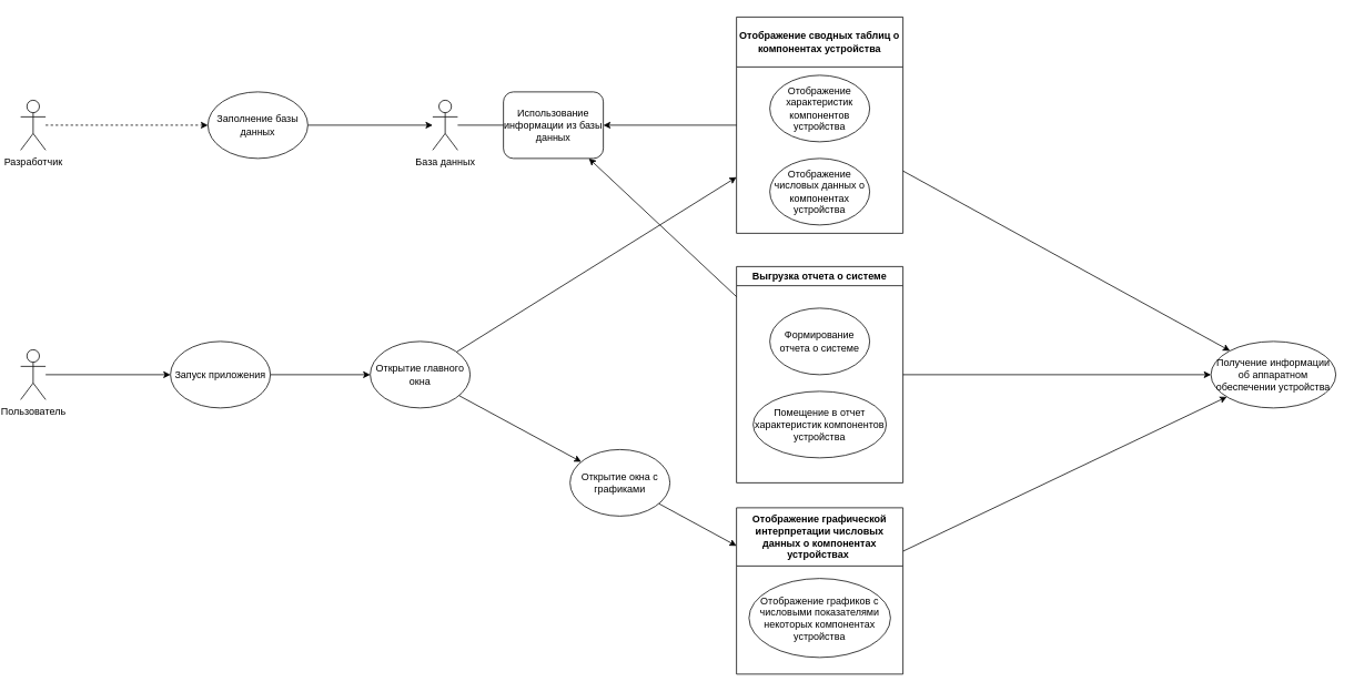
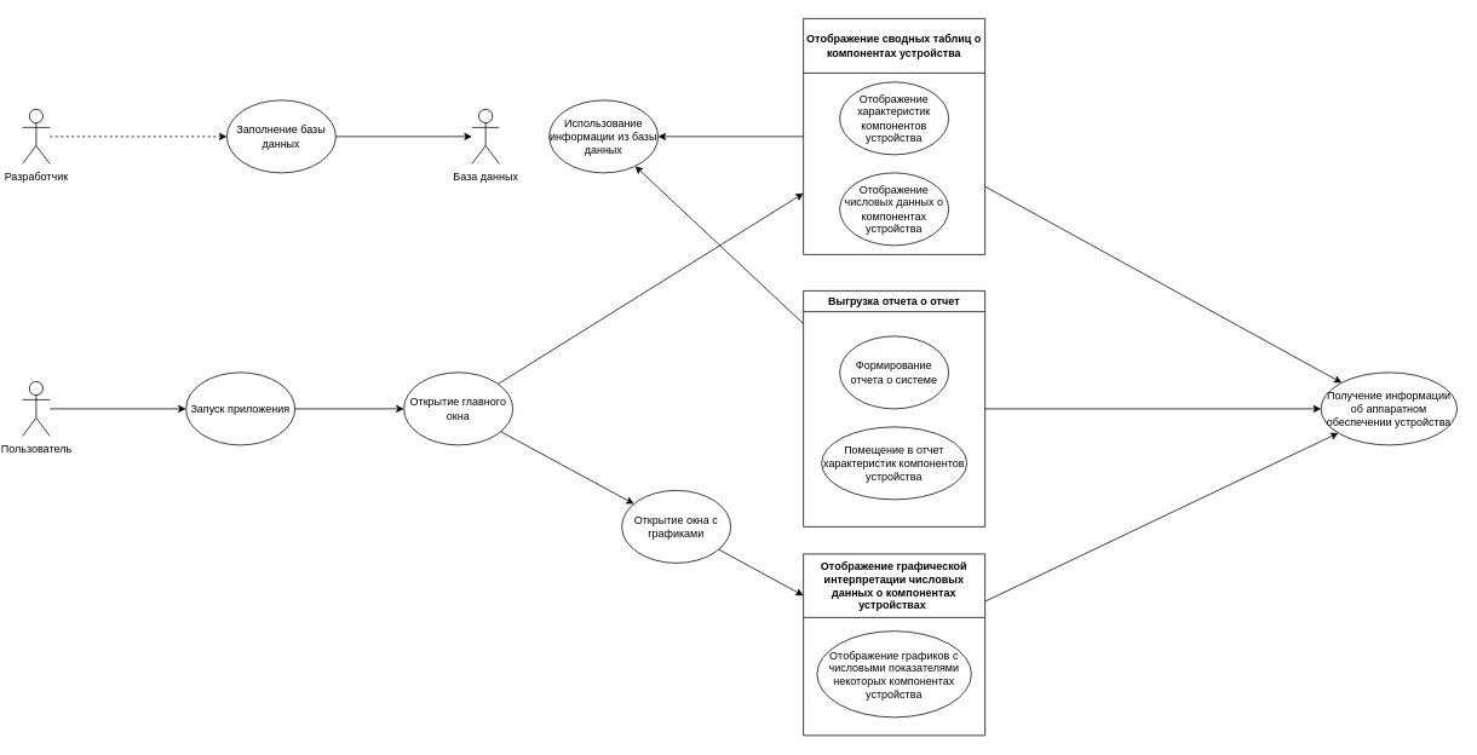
- <mxCell id="25" style="rounded=0;orthogonalLoop=1;jettySize=auto;html=1;endArrow=none;endFill=0;" edge="1" parent="1" source="26" target="24"><mxGeometry relative="1" as="geometry" /></mxCell>
- <mxCell id="24" value="Использование информации из базы данных" style="whiteSpace=wrap;html=1;rounded=1;" vertex="1" parent="1"><mxGeometry x="600" y="110" width="120" height="80" as="geometry" /></mxCell>
+ <mxCell id="24" value="Использование информации из базы данных" style="ellipse;whiteSpace=wrap;html=1;" vertex="1" parent="1"><mxGeometry x="600" y="110" width="120" height="80" as="geometry" /></mxCell>
- <mxCell id="21" value="Выгрузка отчета о системе" style="swimlane;whiteSpace=wrap;html=1;" vertex="1" parent="1"><mxGeometry x="880" y="320" width="200" height="260" as="geometry" /></mxCell>
+ <mxCell id="21" value="Выгрузка отчета о отчет" style="swimlane;whiteSpace=wrap;html=1;" vertex="1" parent="1"><mxGeometry x="880" y="320" width="200" height="260" as="geometry" /></mxCell>
